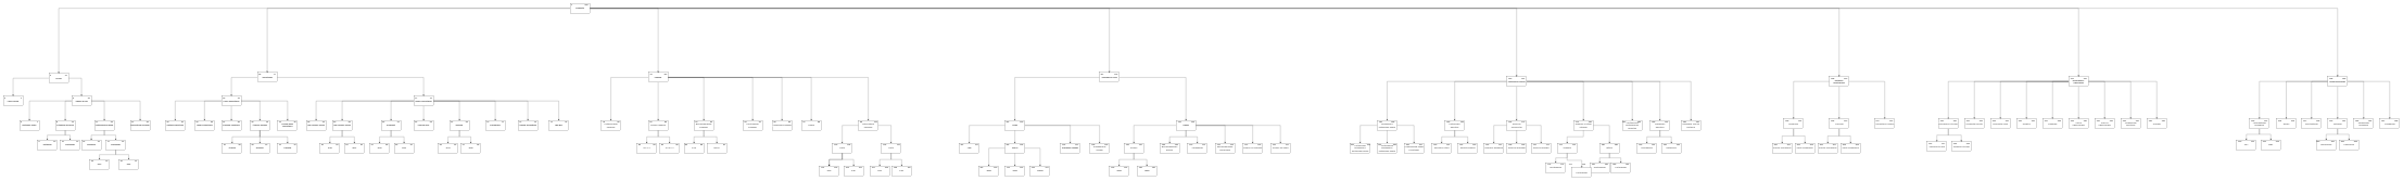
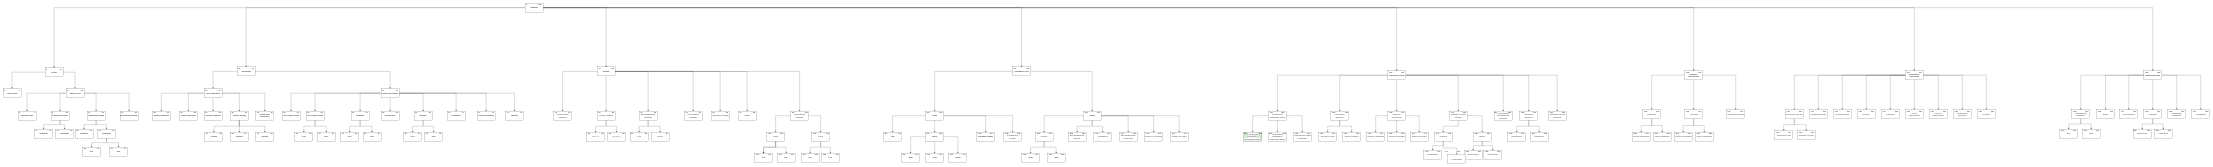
- <mxCell id="318" value="&#10;&#10;&lt;span style=&quot;color: rgb(68, 68, 68); font-family: calibri, sans-serif, &amp;quot;mongolian baiti&amp;quot;, &amp;quot;microsoft yi baiti&amp;quot;, &amp;quot;javanese text&amp;quot;, &amp;quot;yu gothic&amp;quot;; font-size: 14.667px; font-style: normal; font-weight: 400; letter-spacing: normal; text-align: left; text-indent: 0px; text-transform: none; word-spacing: 0px; background-color: rgb(255, 255, 255); display: inline; float: none;&quot;&gt;Potinkiniai jungikliai ir kištukiniai lizdai&lt;/span&gt;&#10;&#10;" style="rounded=0;whiteSpace=wrap;html=1;" vertex="1" parent="1"><mxGeometry x="8290" y="880" width="120" height="60" as="geometry" /></mxCell>
+ <mxCell id="318" value="&#10;&#10;&lt;span style=&quot;color: rgb(68, 68, 68); font-family: calibri, sans-serif, &amp;quot;mongolian baiti&amp;quot;, &amp;quot;microsoft yi baiti&amp;quot;, &amp;quot;javanese text&amp;quot;, &amp;quot;yu gothic&amp;quot;; font-size: 14.667px; font-style: normal; font-weight: 400; letter-spacing: normal; text-align: left; text-indent: 0px; text-transform: none; word-spacing: 0px; background-color: rgb(255, 255, 255); display: inline; float: none;&quot;&gt;Potinkiniai jungikliai ir kištukiniai lizdai&lt;/span&gt;&#10;&#10;" style="rounded=0;whiteSpace=wrap;html=1;fillColor=#d5e8d4;" vertex="1" parent="1"><mxGeometry x="8290" y="880" width="120" height="60" as="geometry" /></mxCell>
